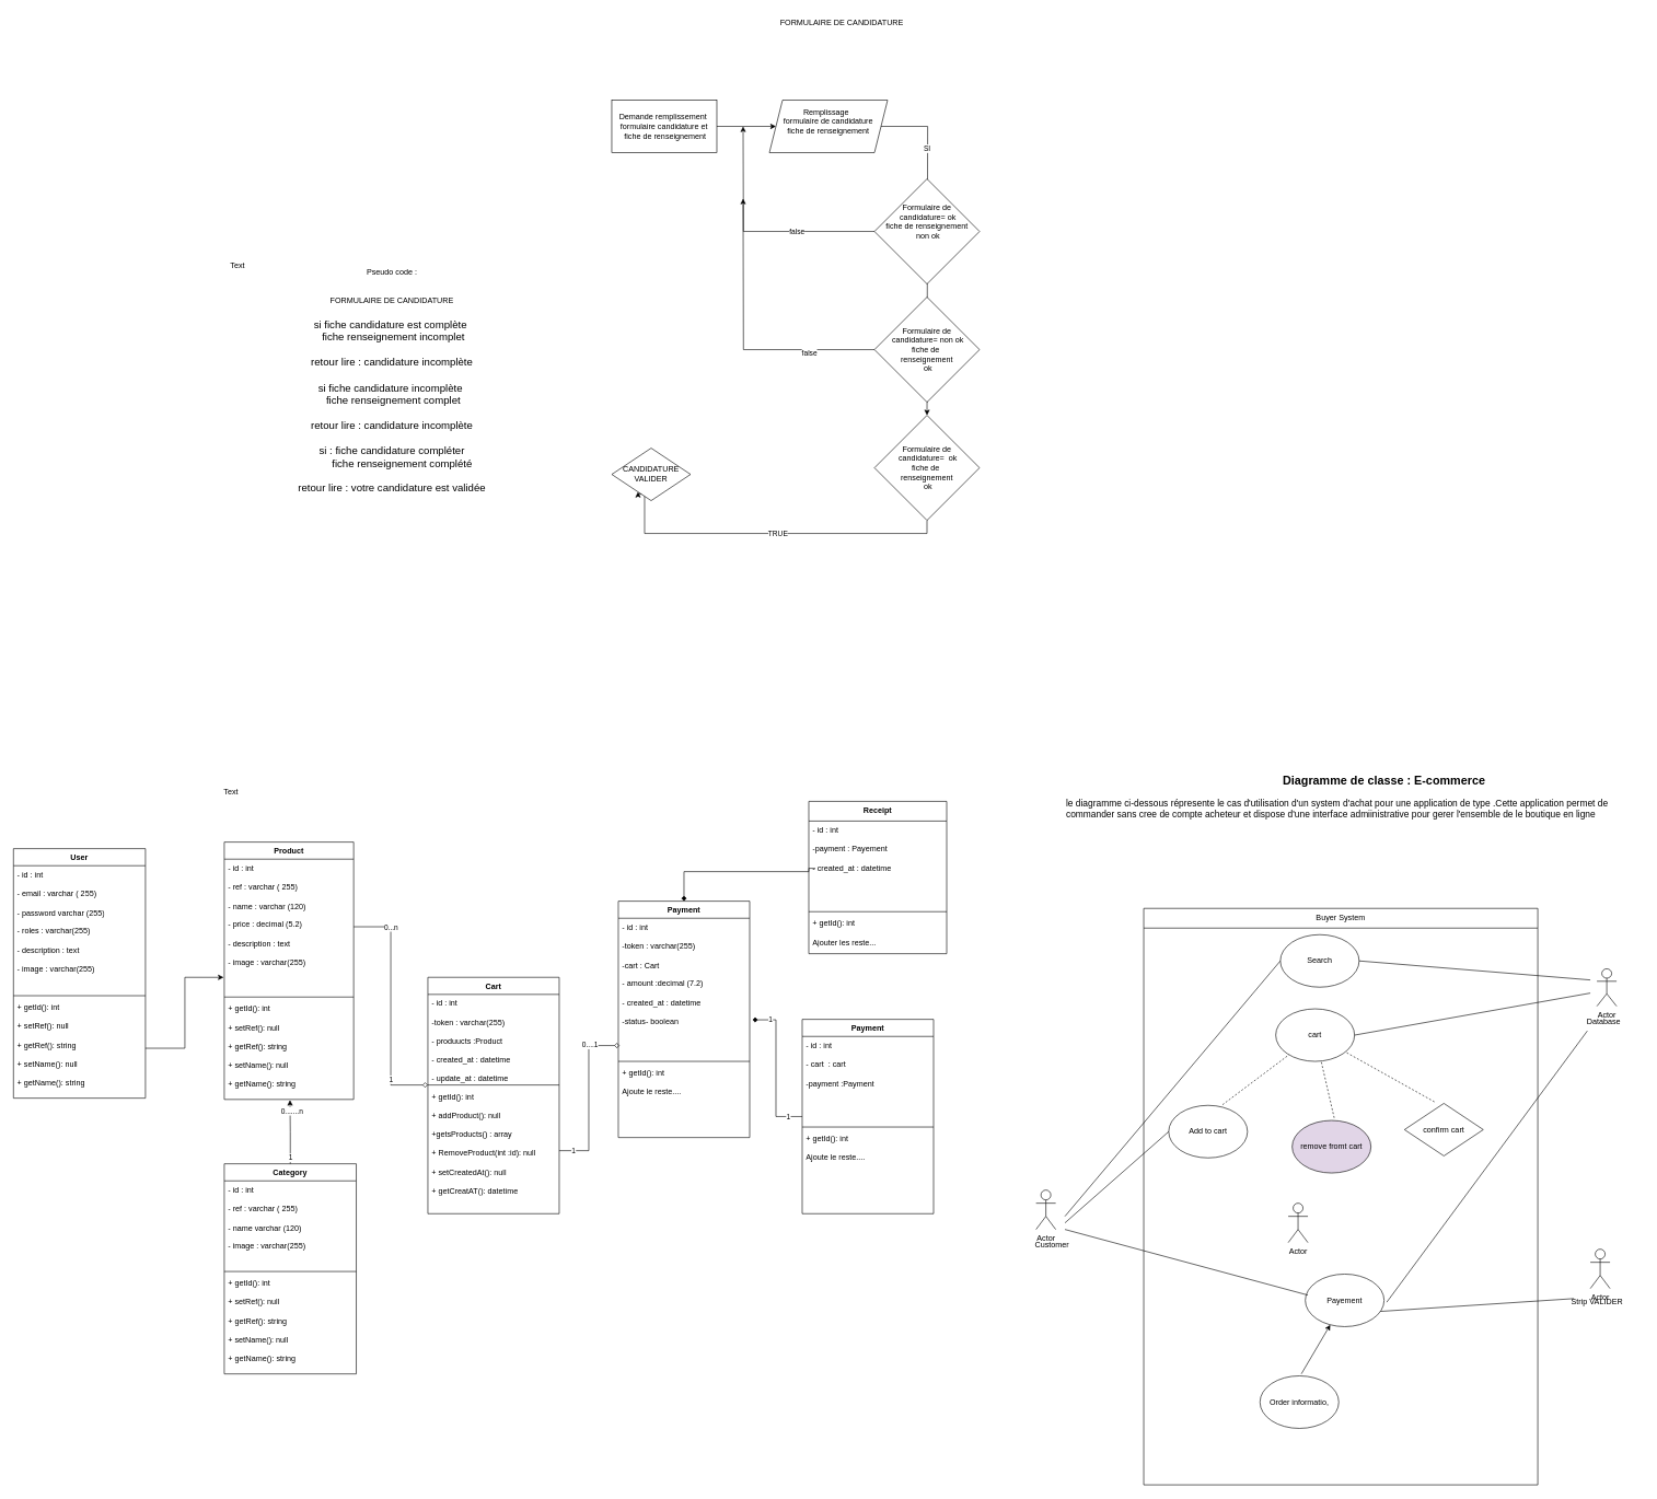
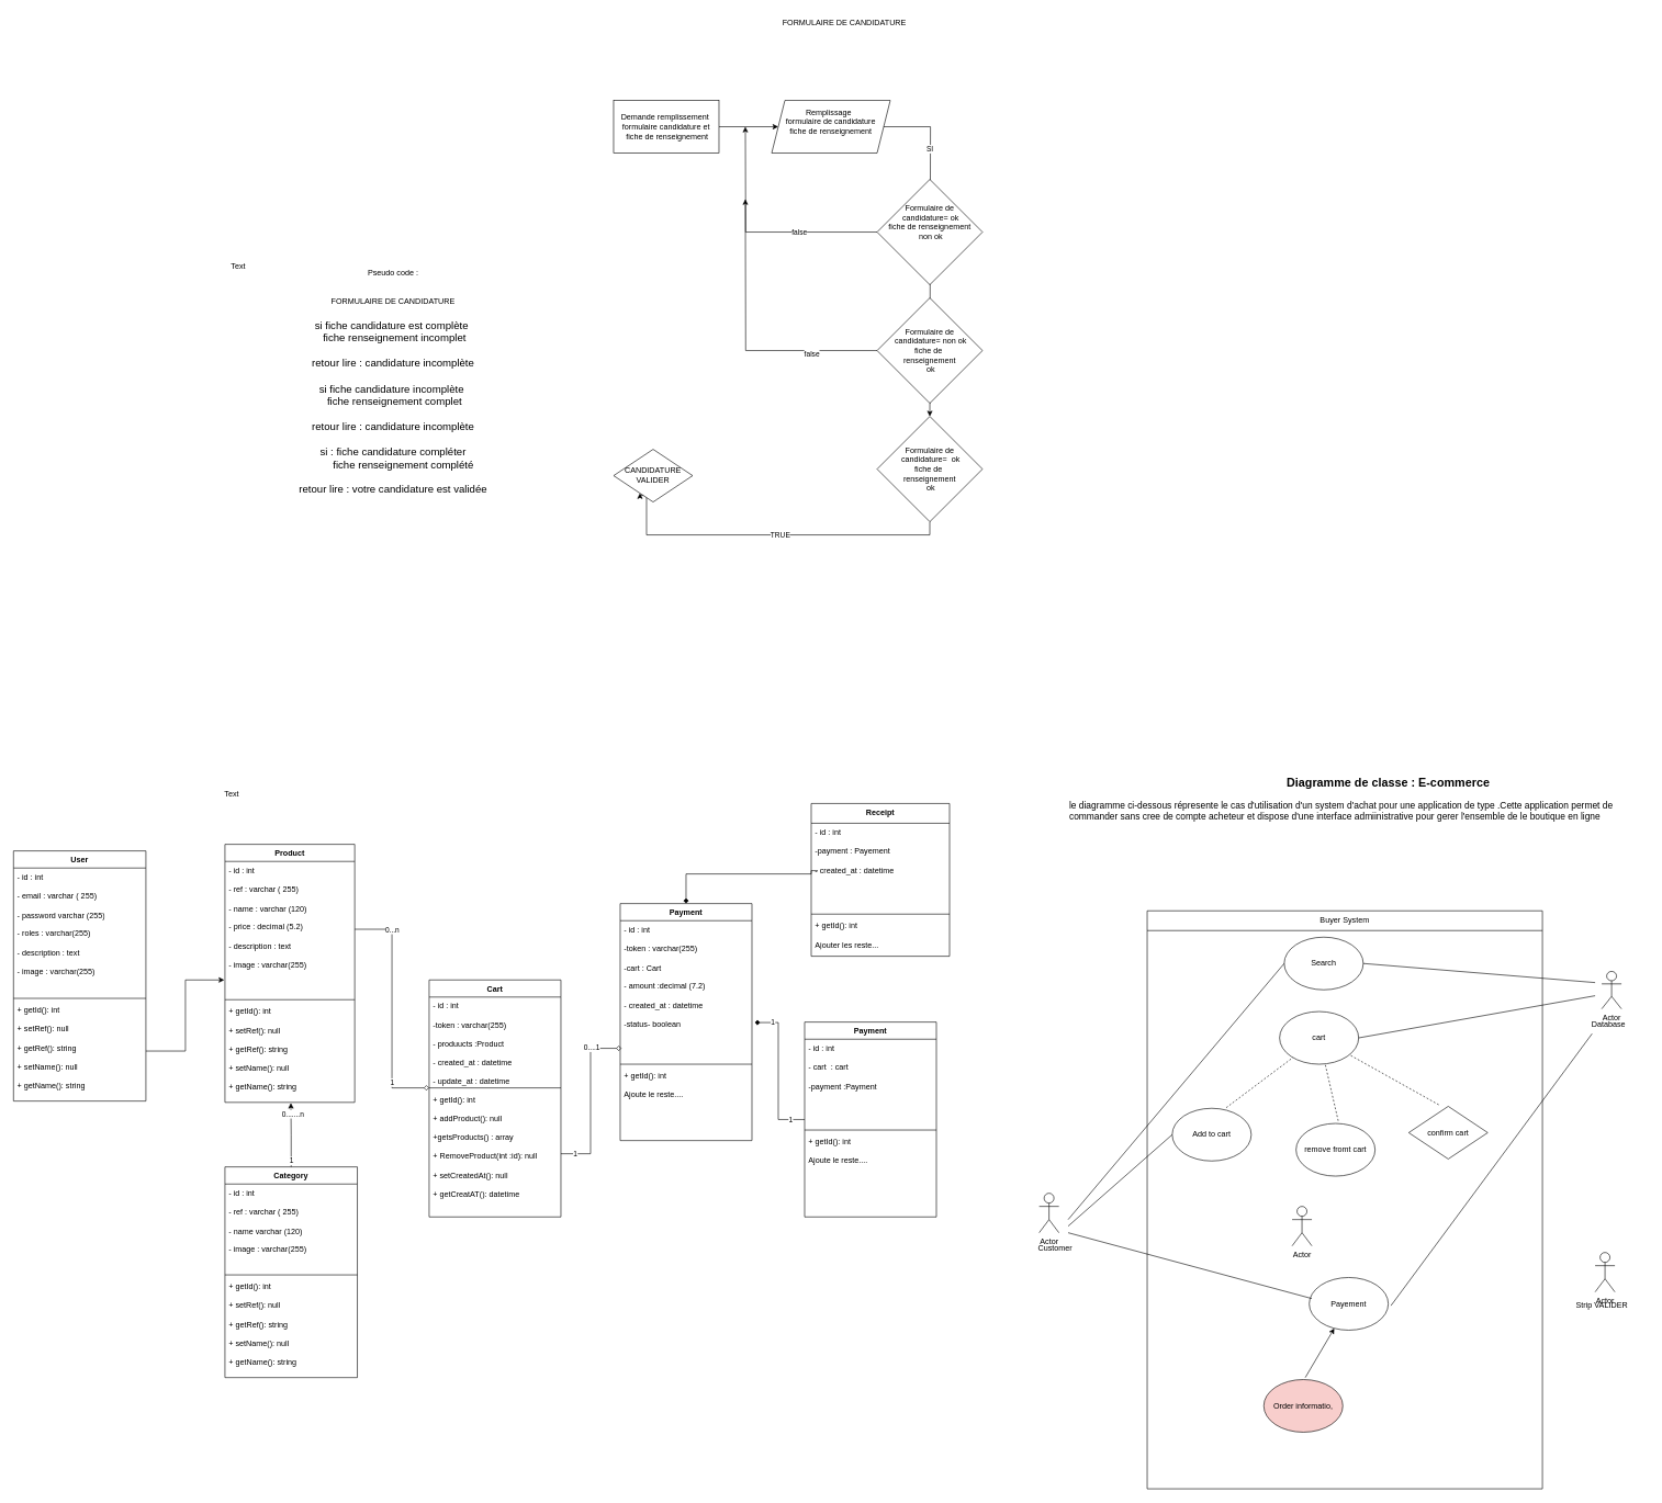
- <mxCell id="69" value="remove fromt cart" style="ellipse;whiteSpace=wrap;html=1;fillColor=#e1d5e7;" vertex="1" parent="1"><mxGeometry x="1967" y="1706" width="120" height="80" as="geometry" /></mxCell>
+ <mxCell id="69" value="remove fromt cart" style="ellipse;whiteSpace=wrap;html=1;" vertex="1" parent="1"><mxGeometry x="1967" y="1706" width="120" height="80" as="geometry" /></mxCell>
- <mxCell id="86" value="" style="endArrow=none;html=1;rounded=0;exitX=0.952;exitY=0.71;exitDx=0;exitDy=0;exitPerimeter=0;" edge="1" parent="1" source="72" target="85"><mxGeometry width="50" height="50" relative="1" as="geometry"><mxPoint x="2181" y="1892" as="sourcePoint" /><mxPoint x="2231" y="1842" as="targetPoint" /></mxGeometry></mxCell>
- <mxCell id="71" value="Order informatio," style="ellipse;whiteSpace=wrap;html=1;" vertex="1" parent="1"><mxGeometry x="1918" y="2095" width="120" height="80" as="geometry" /></mxCell>
+ <mxCell id="71" value="Order informatio," style="ellipse;whiteSpace=wrap;html=1;fillColor=#f8cecc;" vertex="1" parent="1"><mxGeometry x="1918" y="2095" width="120" height="80" as="geometry" /></mxCell>
